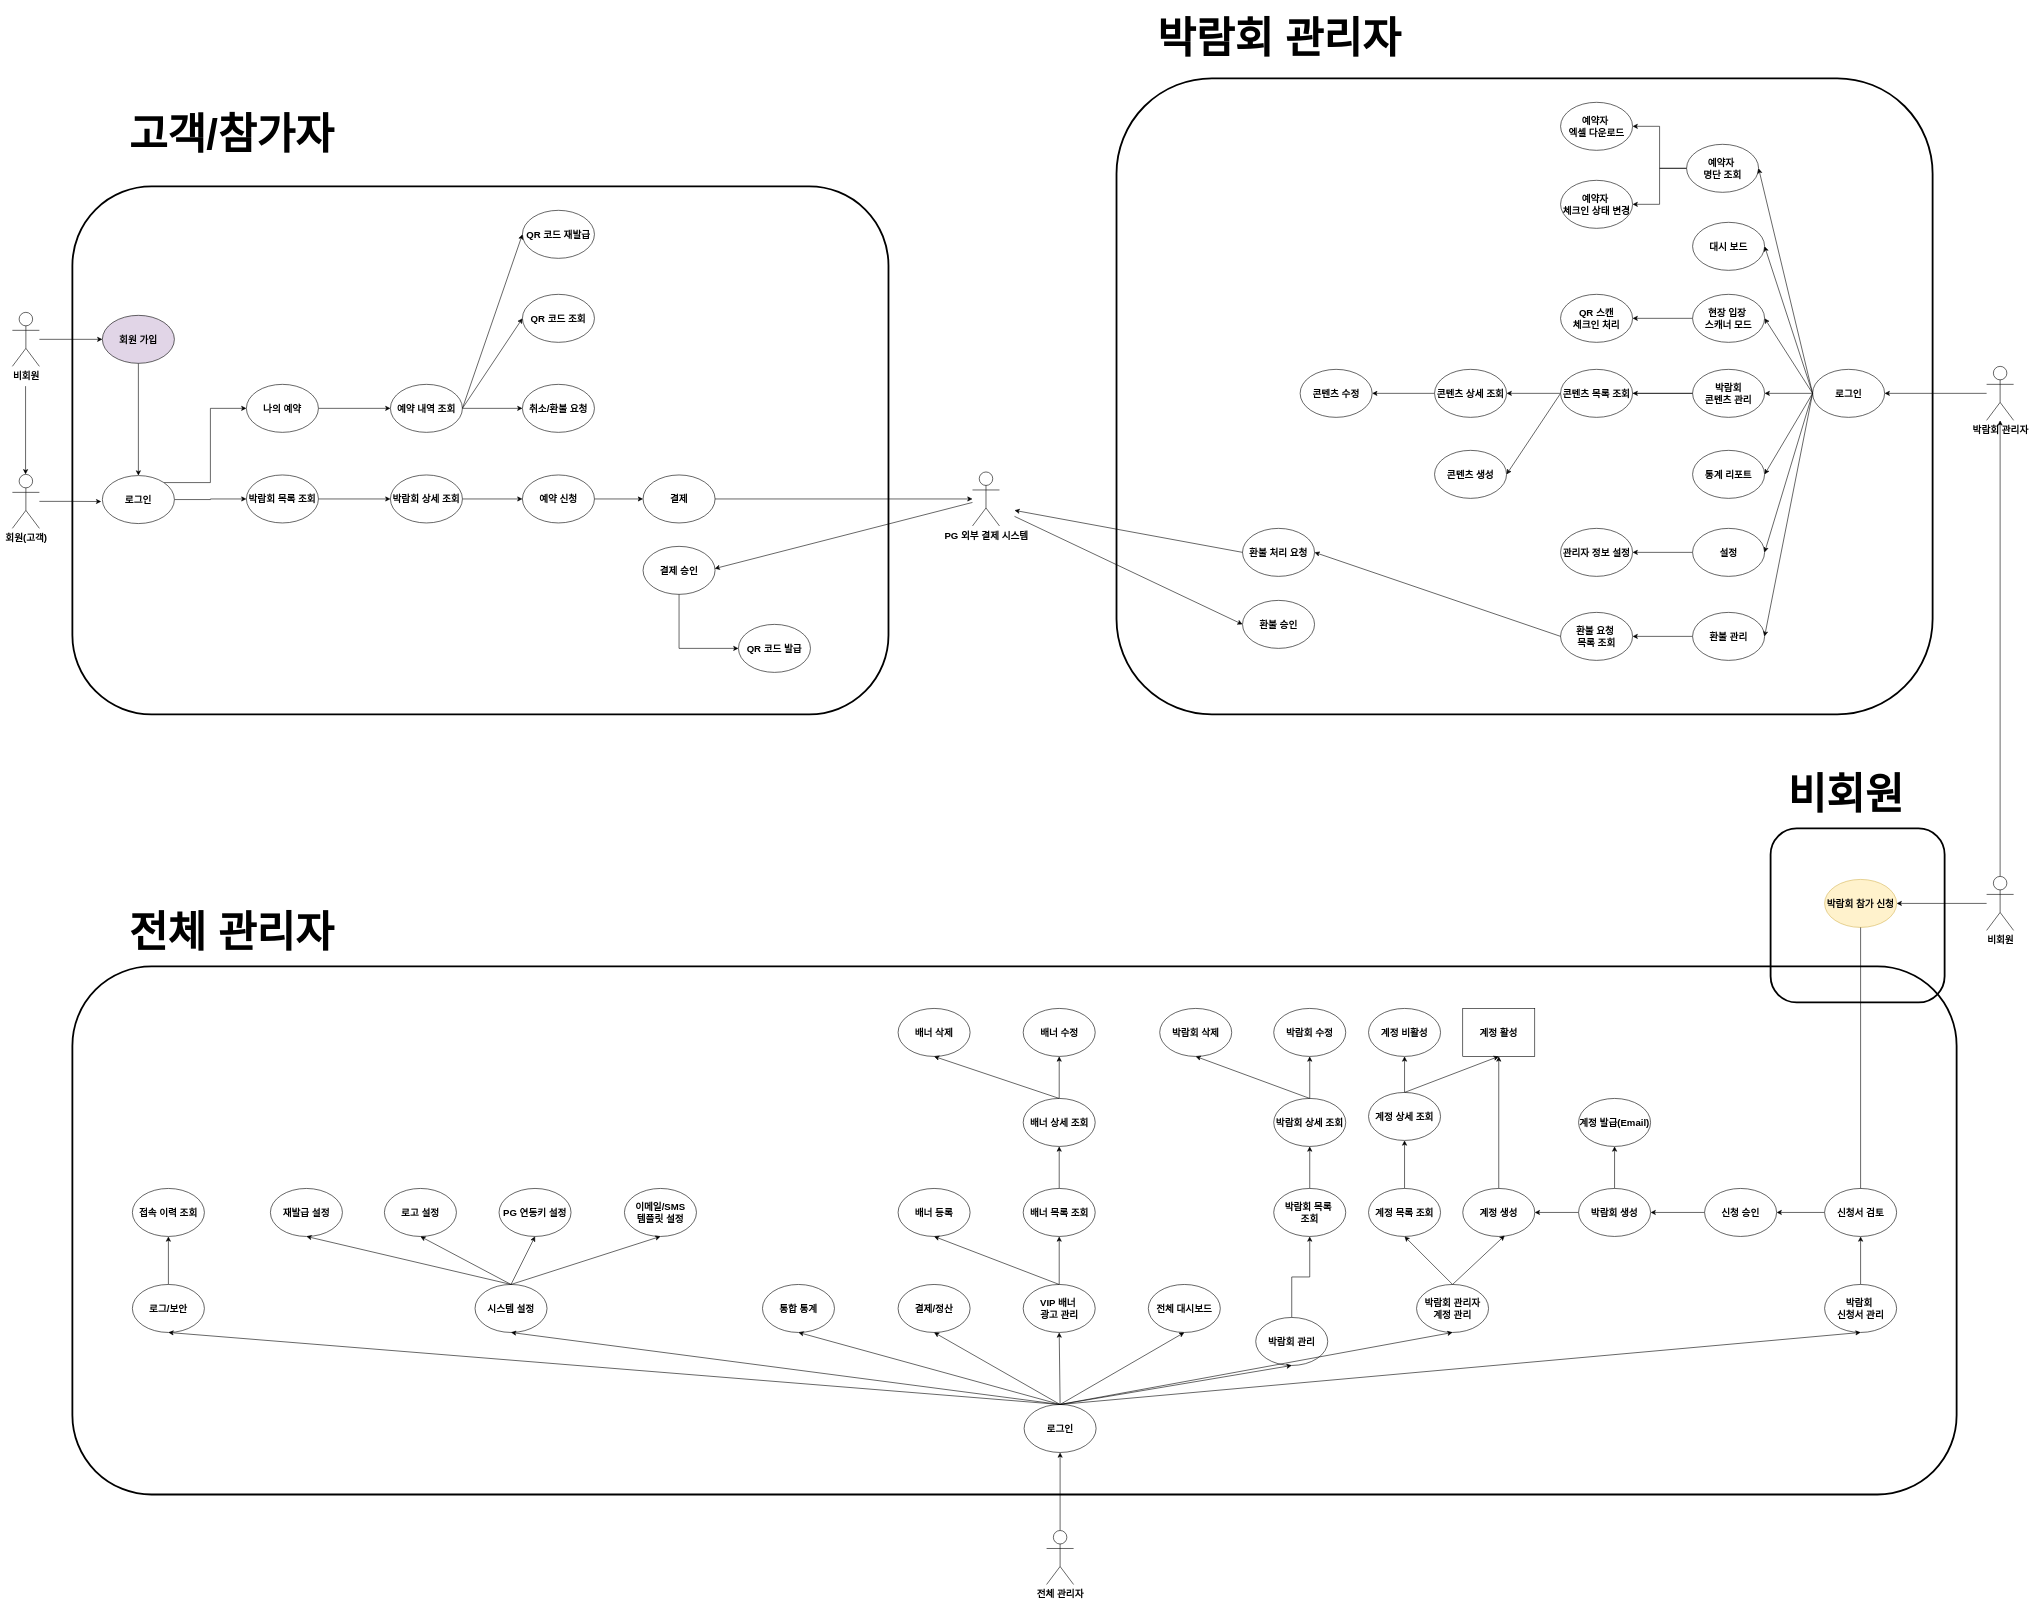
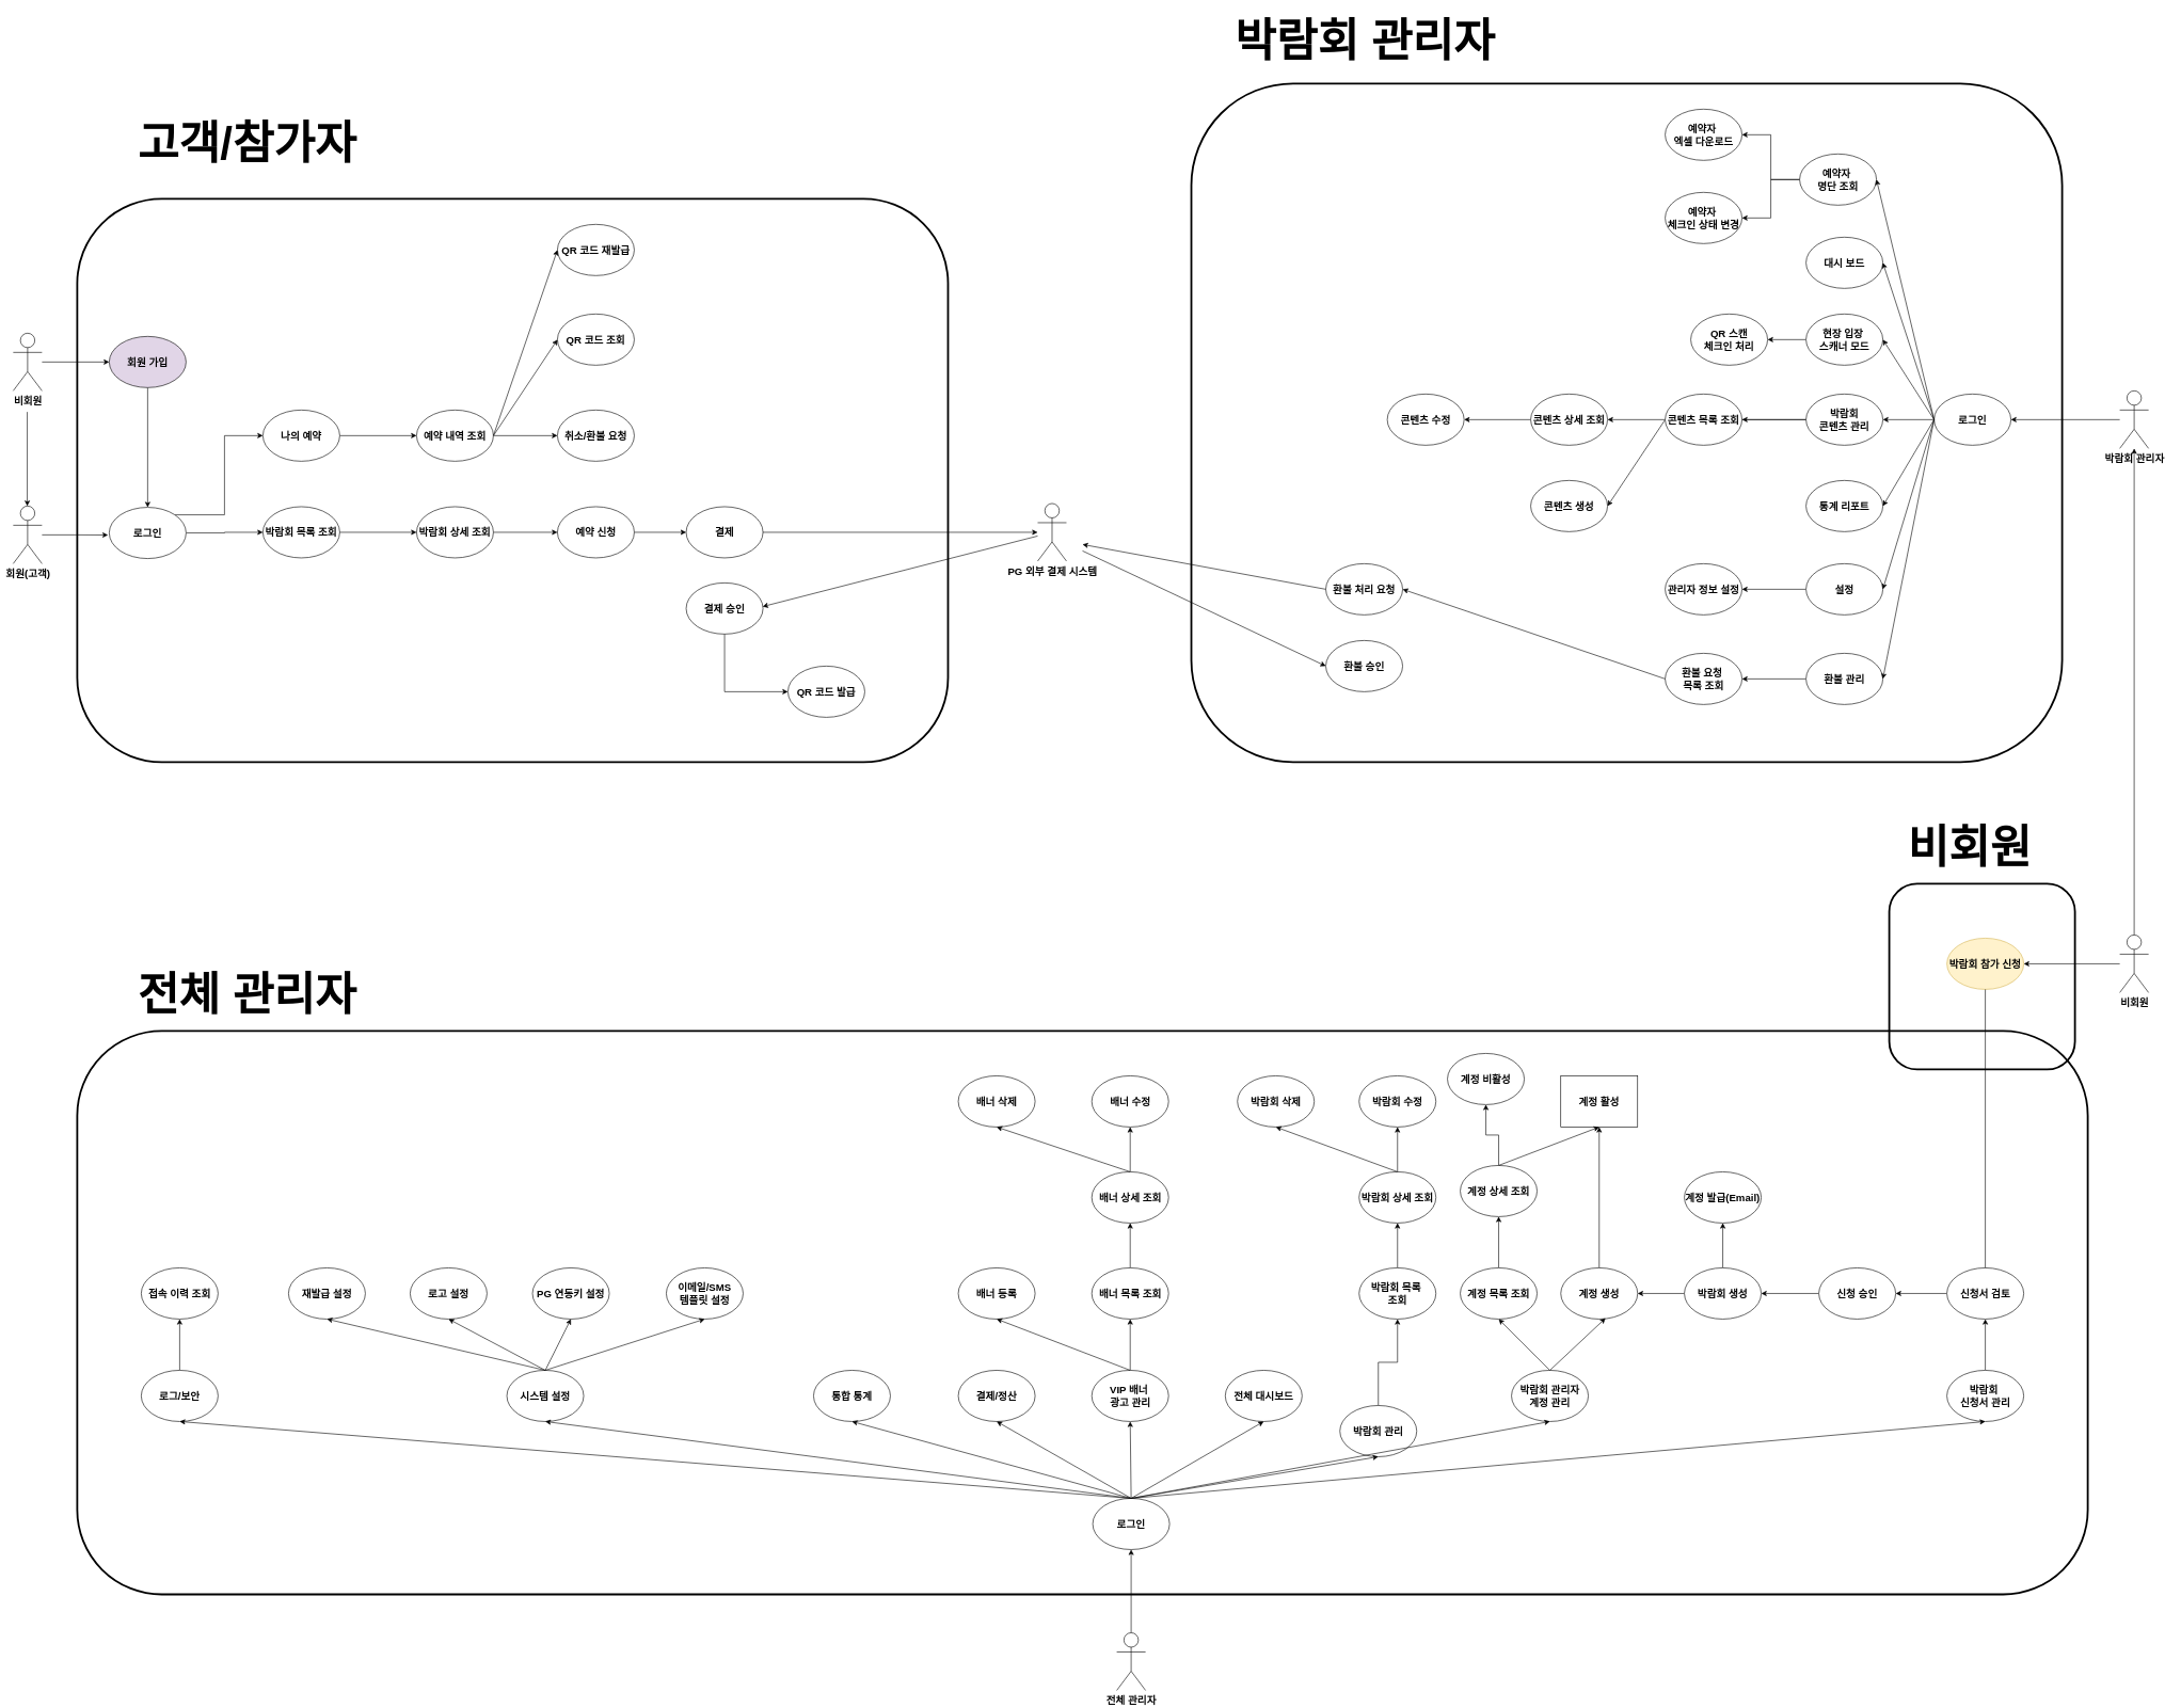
- <mxCell id="89" value="QR 스캔&lt;div&gt;체크인 처리&lt;/div&gt;" style="ellipse;whiteSpace=wrap;html=1;strokeColor=default;align=center;verticalAlign=middle;fontFamily=Helvetica;fontSize=16;fontColor=default;fillColor=default;fontStyle=1" vertex="1" parent="1"><mxGeometry x="2600" y="490" width="120" height="80" as="geometry" /></mxCell>
+ <mxCell id="89" value="QR 스캔&lt;div&gt;체크인 처리&lt;/div&gt;" style="ellipse;whiteSpace=wrap;html=1;strokeColor=default;align=center;verticalAlign=middle;fontFamily=Helvetica;fontSize=16;fontColor=default;fillColor=default;fontStyle=1" vertex="1" parent="1"><mxGeometry x="2640" y="490" width="120" height="80" as="geometry" /></mxCell>
- <mxCell id="57" value="계정 비활성" style="ellipse;whiteSpace=wrap;html=1;strokeColor=default;align=center;verticalAlign=middle;fontFamily=Helvetica;fontSize=16;fontColor=default;fillColor=default;fontStyle=1" vertex="1" parent="1"><mxGeometry x="2280" y="1680" width="120" height="80" as="geometry" /></mxCell>
+ <mxCell id="57" value="계정 비활성" style="ellipse;whiteSpace=wrap;html=1;strokeColor=default;align=center;verticalAlign=middle;fontFamily=Helvetica;fontSize=16;fontColor=default;fillColor=default;fontStyle=1" vertex="1" parent="1"><mxGeometry x="2260" y="1645" width="120" height="80" as="geometry" /></mxCell>
